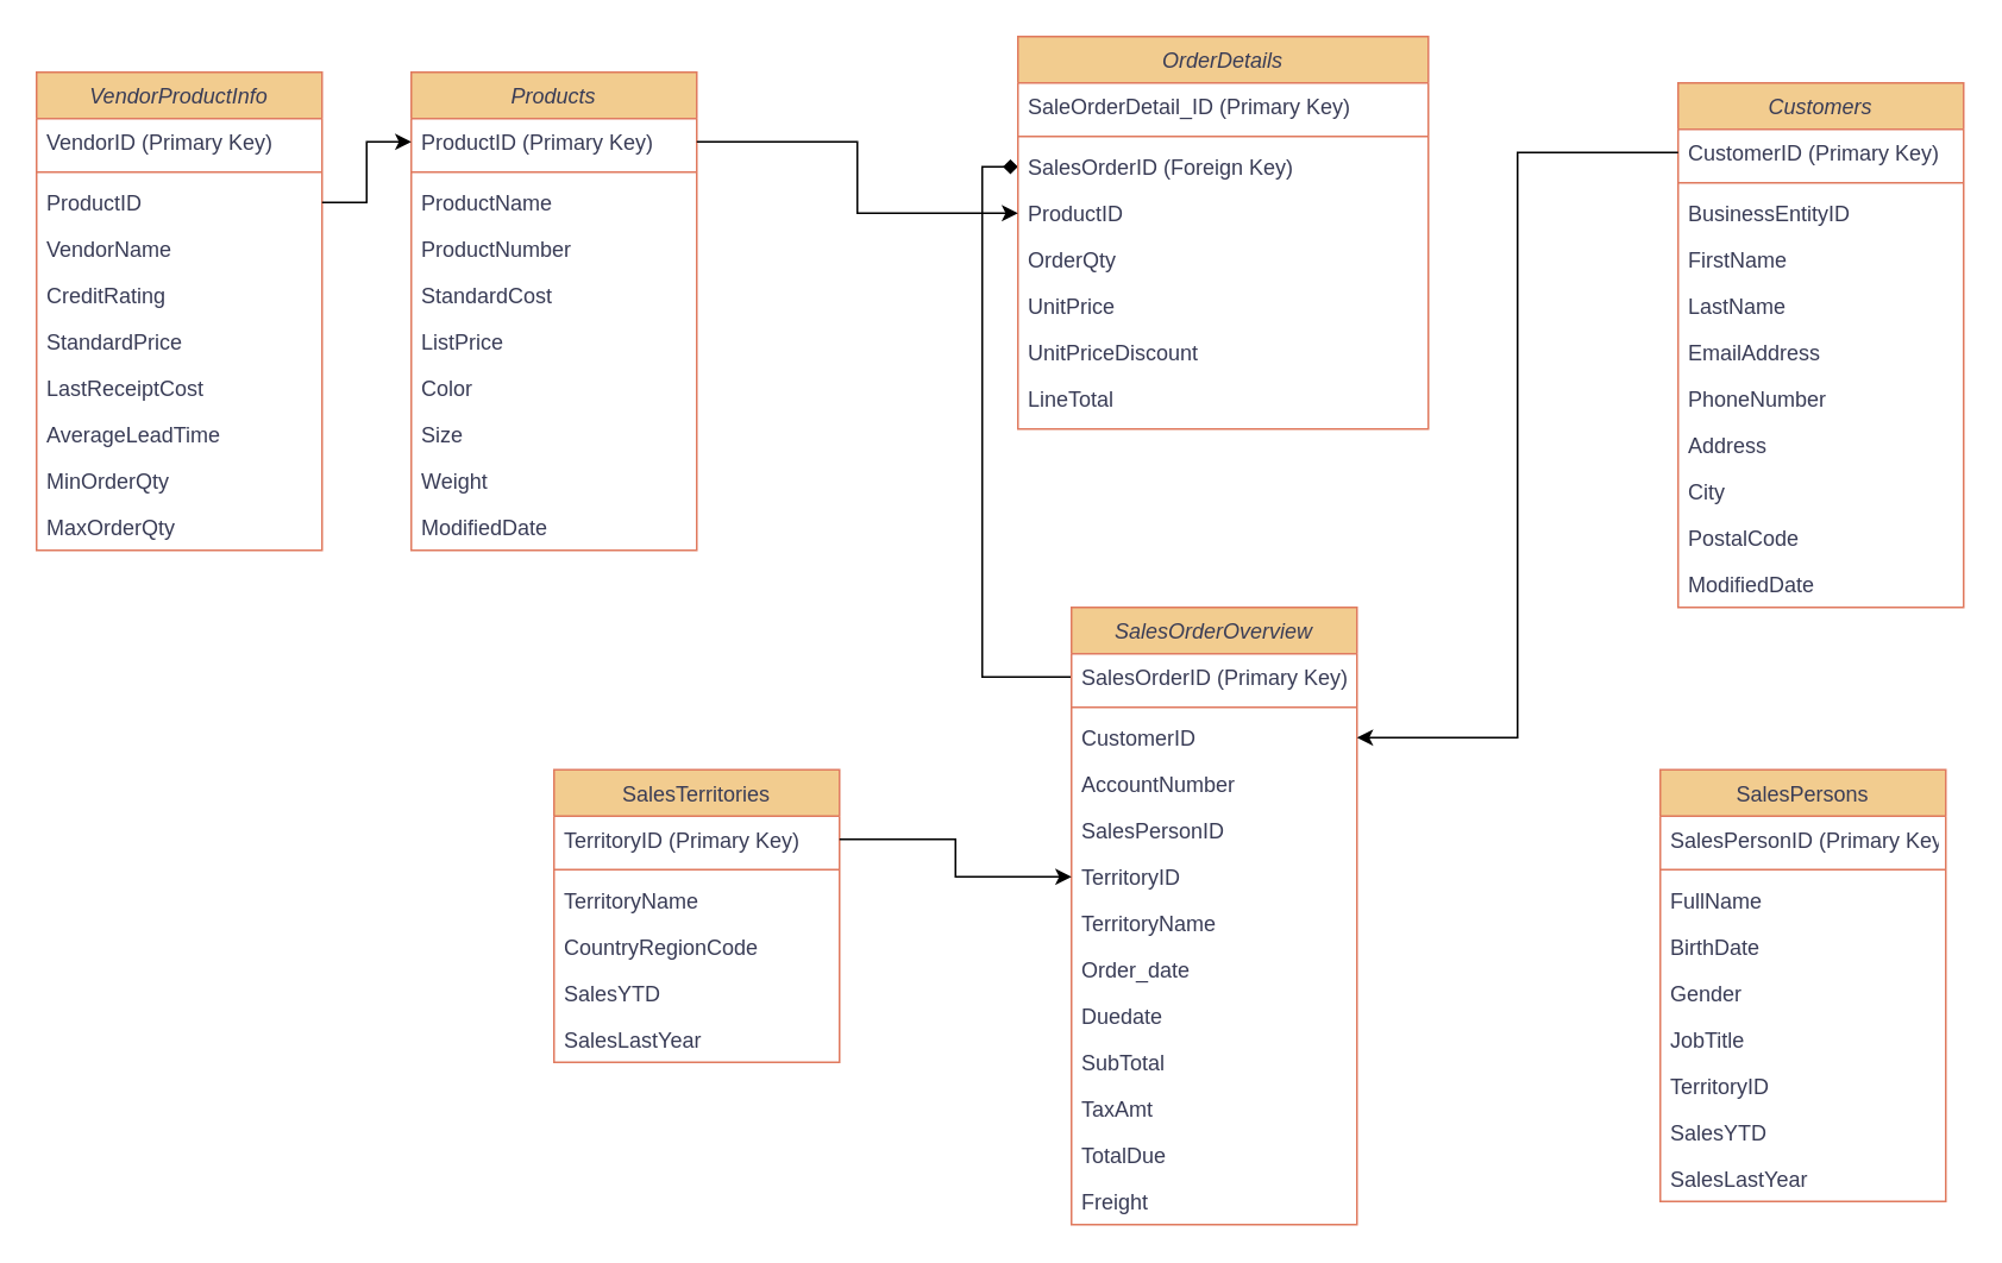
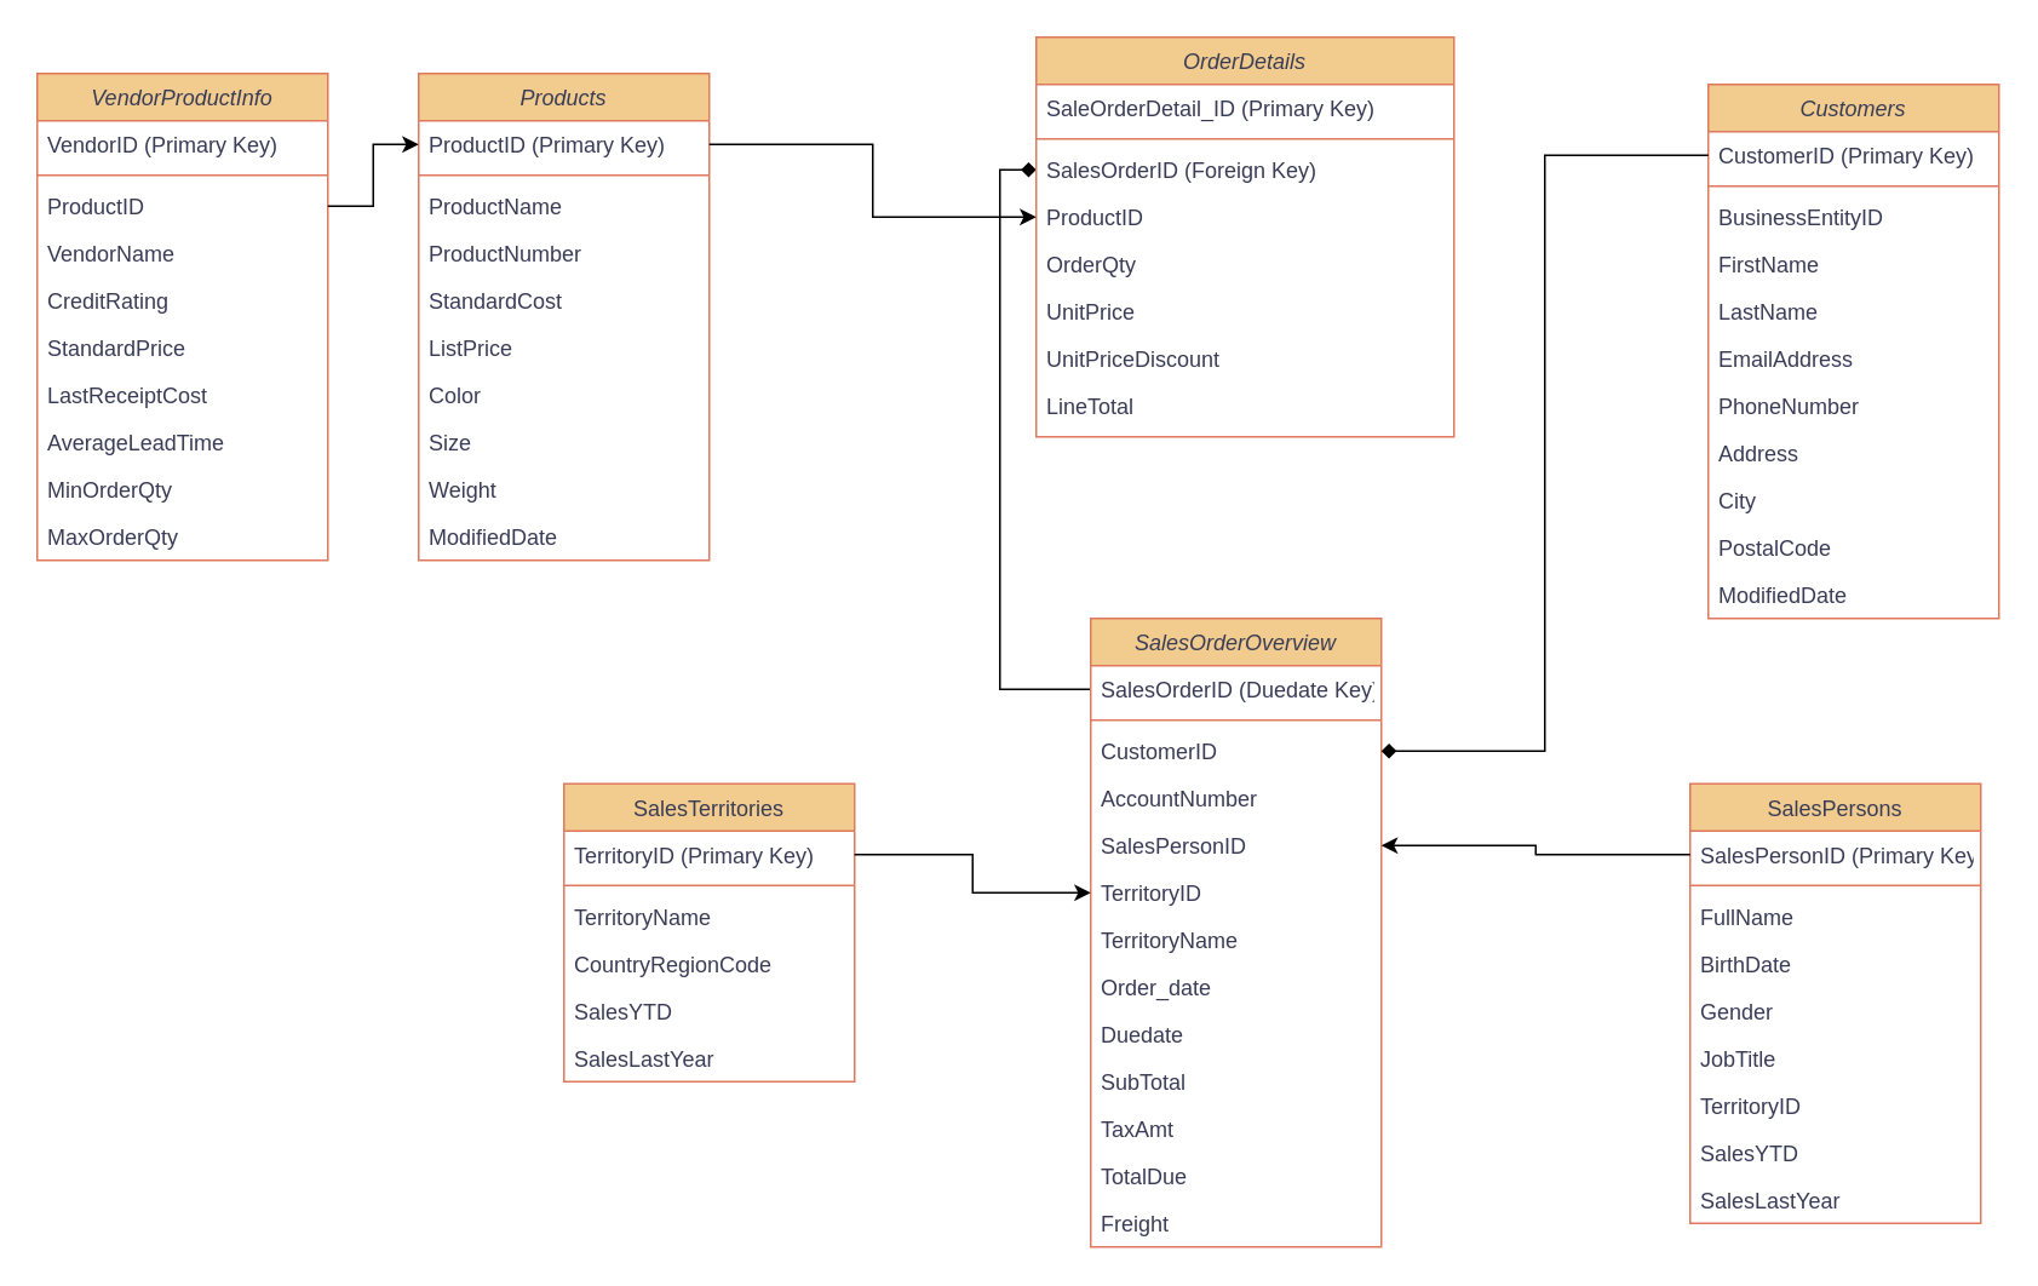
- <mxCell id="55" value="SalesOrderID (Primary Key)" style="text;align=left;verticalAlign=top;spacingLeft=4;spacingRight=4;overflow=hidden;rotatable=0;points=[[0,0.5],[1,0.5]];portConstraint=eastwest;labelBackgroundColor=none;fontColor=#393C56;" vertex="1" parent="54"><mxGeometry y="26" width="160" height="26" as="geometry" /></mxCell>
+ <mxCell id="55" value="SalesOrderID (Duedate Key)" style="text;align=left;verticalAlign=top;spacingLeft=4;spacingRight=4;overflow=hidden;rotatable=0;points=[[0,0.5],[1,0.5]];portConstraint=eastwest;labelBackgroundColor=none;fontColor=#393C56;" vertex="1" parent="54"><mxGeometry y="26" width="160" height="26" as="geometry" /></mxCell>
- <mxCell id="79" style="edgeStyle=orthogonalEdgeStyle;rounded=0;orthogonalLoop=1;jettySize=auto;html=1;entryX=1;entryY=0.5;entryDx=0;entryDy=0;" edge="1" parent="1" source="3" target="57"><mxGeometry relative="1" as="geometry" /></mxCell>
+ <mxCell id="79" style="edgeStyle=orthogonalEdgeStyle;rounded=0;orthogonalLoop=1;jettySize=auto;html=1;entryX=1;entryY=0.5;entryDx=0;entryDy=0;endArrow=diamond;" edge="1" parent="1" source="3" target="57"><mxGeometry relative="1" as="geometry" /></mxCell>
+ <mxCell id="80" style="edgeStyle=orthogonalEdgeStyle;rounded=0;orthogonalLoop=1;jettySize=auto;html=1;entryX=1;entryY=0.5;entryDx=0;entryDy=0;" edge="1" parent="1" source="22" target="59"><mxGeometry relative="1" as="geometry" /></mxCell>
